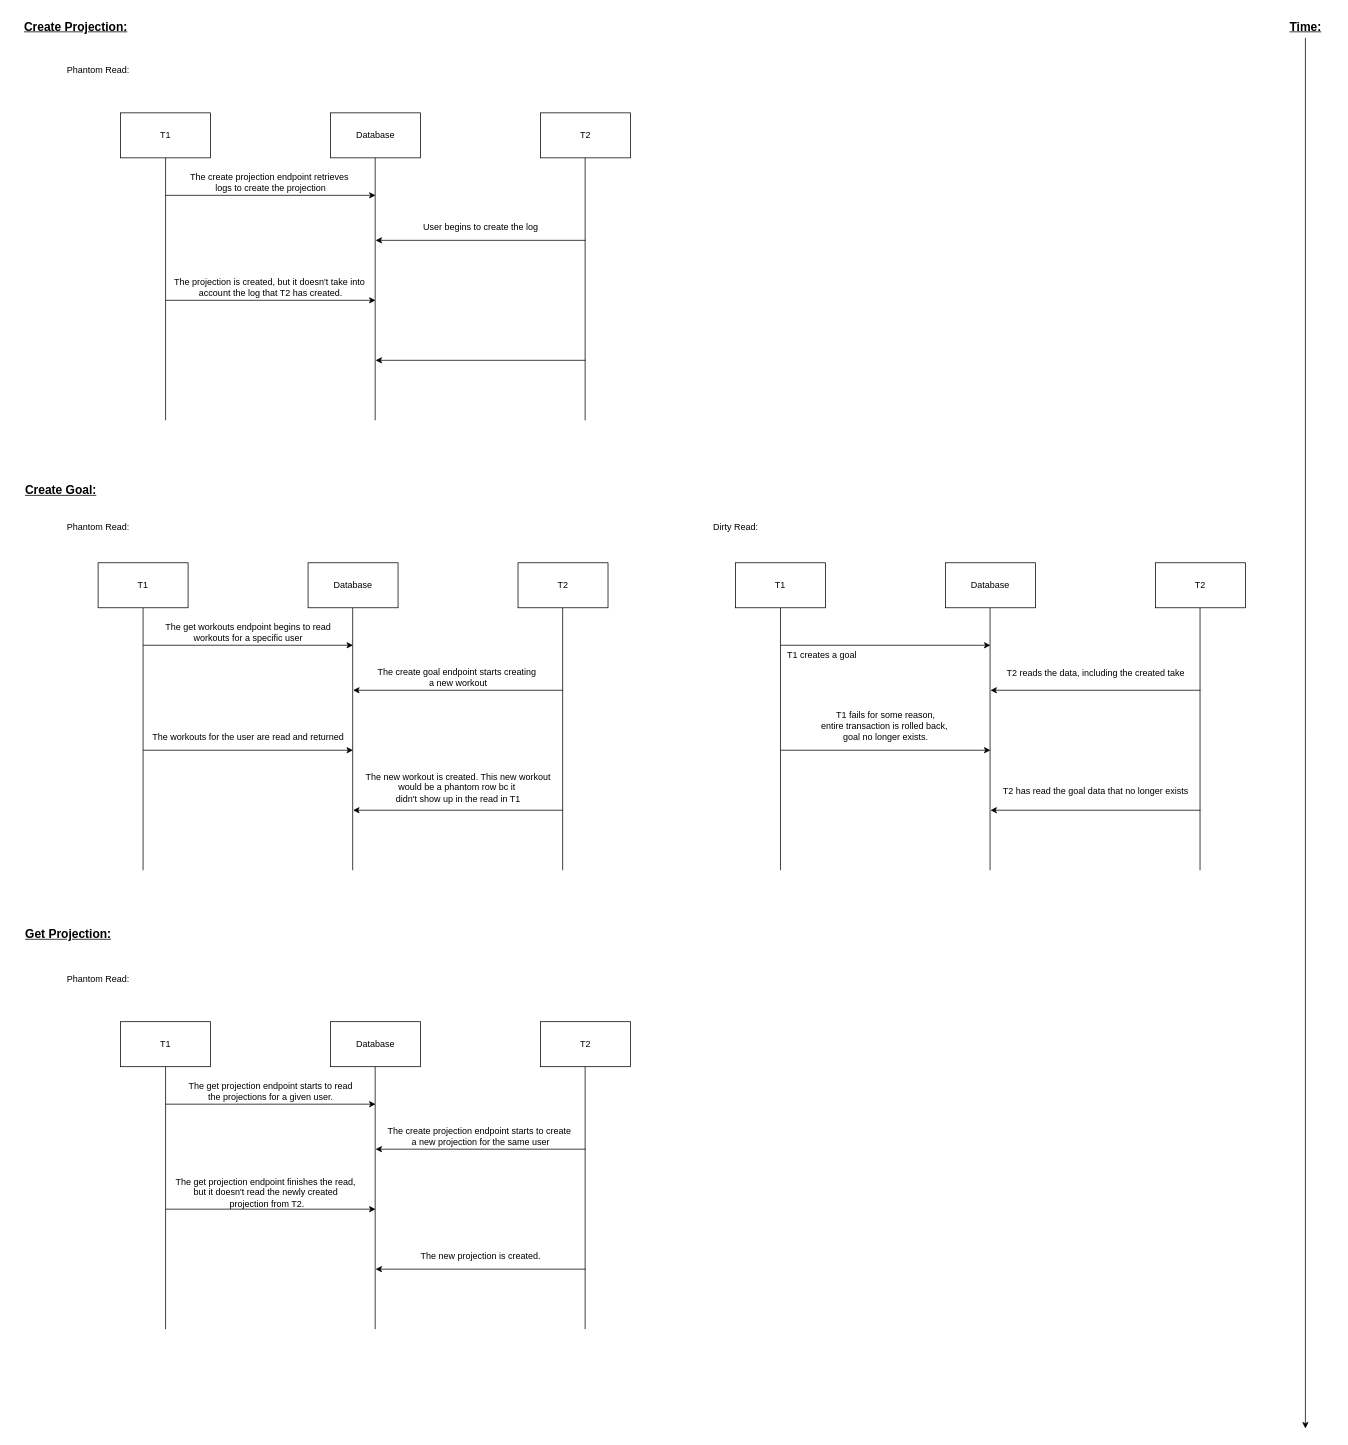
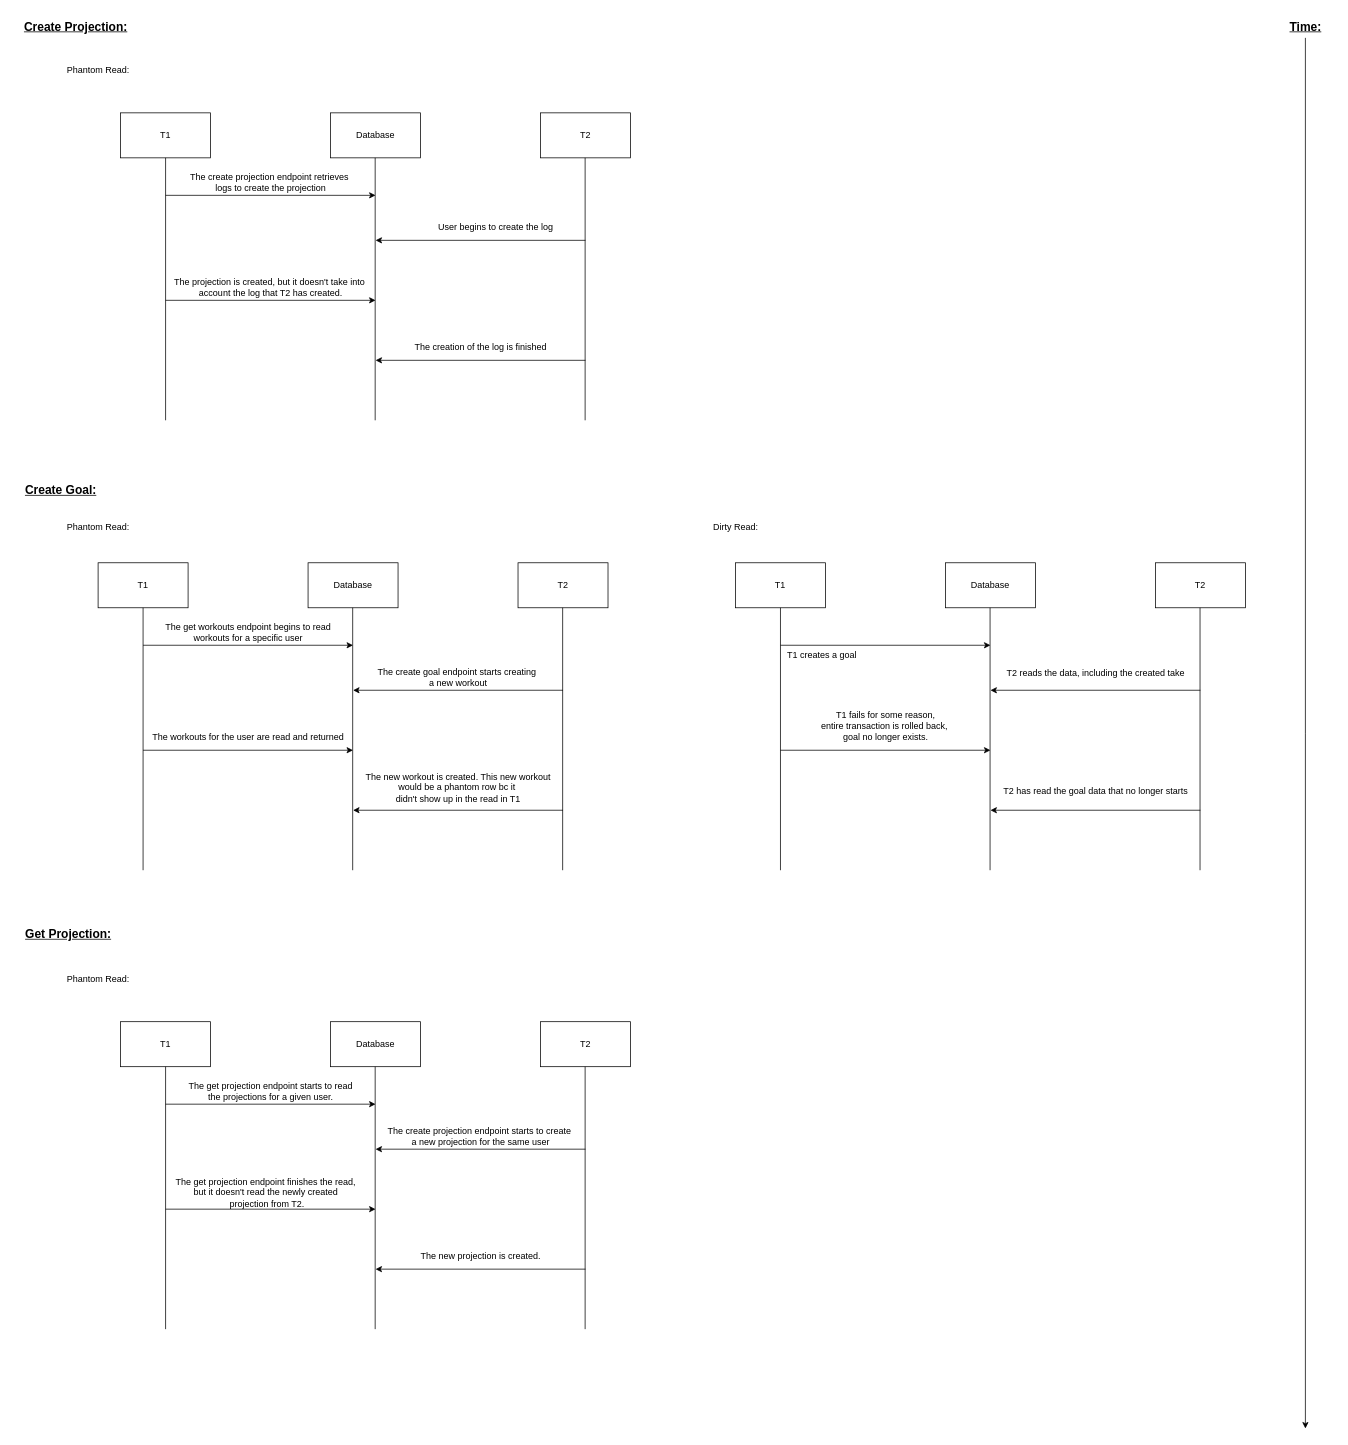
- <mxCell id="13" value="User begins to create the log" style="text;html=1;align=center;verticalAlign=middle;resizable=0;points=[];autosize=1;strokeColor=none;fillColor=none;" parent="1" vertex="1"><mxGeometry x="550" y="288" width="180" height="30" as="geometry" /></mxCell>
+ <mxCell id="13" value="User begins to create the log" style="text;html=1;align=center;verticalAlign=middle;resizable=0;points=[];autosize=1;strokeColor=none;fillColor=none;" parent="1" vertex="1"><mxGeometry x="570" y="288" width="180" height="30" as="geometry" /></mxCell>
+ <mxCell id="17" value="The creation of the log is finished" style="text;html=1;align=center;verticalAlign=middle;resizable=0;points=[];autosize=1;strokeColor=none;fillColor=none;" parent="1" vertex="1"><mxGeometry x="540" y="448" width="200" height="30" as="geometry" /></mxCell>
- <mxCell id="64" value="T2 has read the goal data that no longer exists" style="text;html=1;align=center;verticalAlign=middle;resizable=0;points=[];autosize=1;strokeColor=none;fillColor=none;" vertex="1" parent="1"><mxGeometry x="1325" y="1040" width="270" height="30" as="geometry" /></mxCell>
+ <mxCell id="64" value="T2 has read the goal data that no longer starts" style="text;html=1;align=center;verticalAlign=middle;resizable=0;points=[];autosize=1;strokeColor=none;fillColor=none;" vertex="1" parent="1"><mxGeometry x="1325" y="1040" width="270" height="30" as="geometry" /></mxCell>
